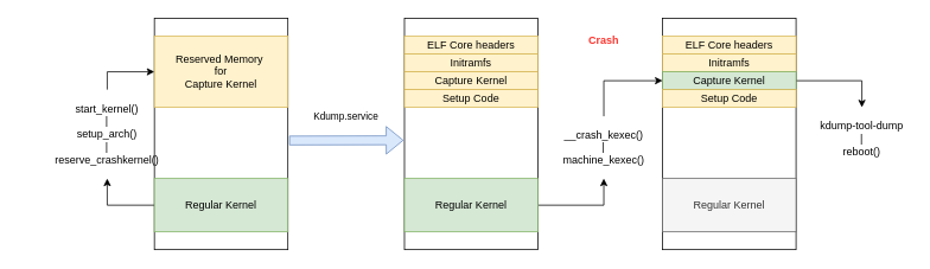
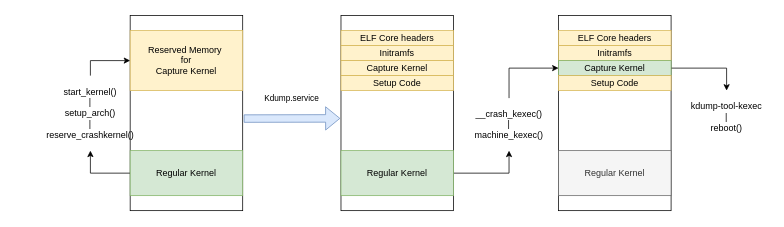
- <mxCell id="26" value="&lt;font style=&quot;color: rgb(255, 52, 45);&quot;&gt;&lt;b&gt;Crash&lt;/b&gt;&lt;/font&gt;" style="text;html=1;align=center;verticalAlign=middle;whiteSpace=wrap;rounded=0;" vertex="1" parent="1"><mxGeometry x="648" y="30" width="60" height="30" as="geometry" /></mxCell>
- <mxCell id="27" value="kdump-tool-dump&lt;div&gt;|&lt;/div&gt;&lt;div&gt;&lt;span style=&quot;background-color: transparent; color: light-dark(rgb(0, 0, 0), rgb(255, 255, 255));&quot;&gt;reboot()&lt;/span&gt;&lt;/div&gt;" style="text;html=1;align=center;verticalAlign=middle;whiteSpace=wrap;rounded=0;" vertex="1" parent="1"><mxGeometry x="913" y="120" width="110" height="70" as="geometry" /></mxCell>
+ <mxCell id="27" value="kdump-tool-kexec&lt;div&gt;|&lt;/div&gt;&lt;div&gt;&lt;span style=&quot;background-color: transparent; color: light-dark(rgb(0, 0, 0), rgb(255, 255, 255));&quot;&gt;reboot()&lt;/span&gt;&lt;/div&gt;" style="text;html=1;align=center;verticalAlign=middle;whiteSpace=wrap;rounded=0;" vertex="1" parent="1"><mxGeometry x="913" y="120" width="110" height="70" as="geometry" /></mxCell>
